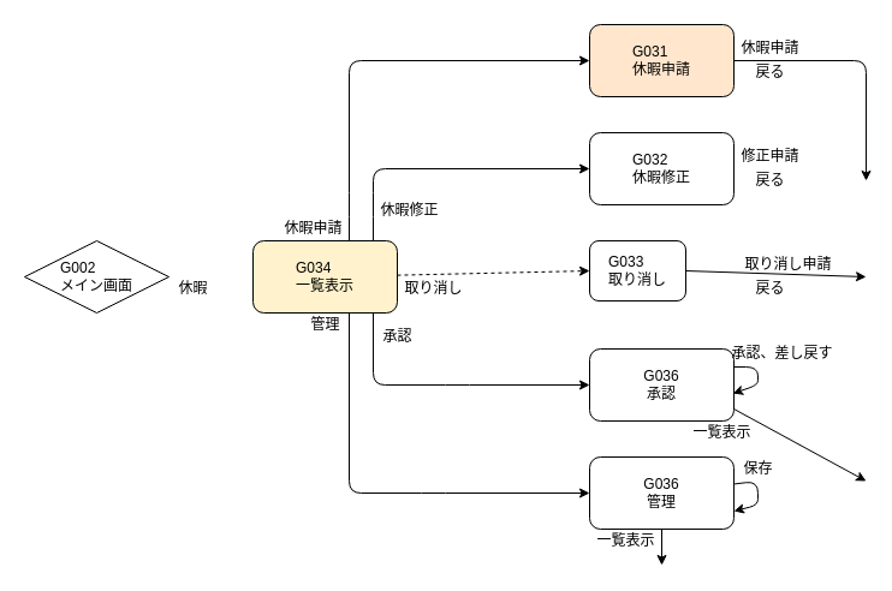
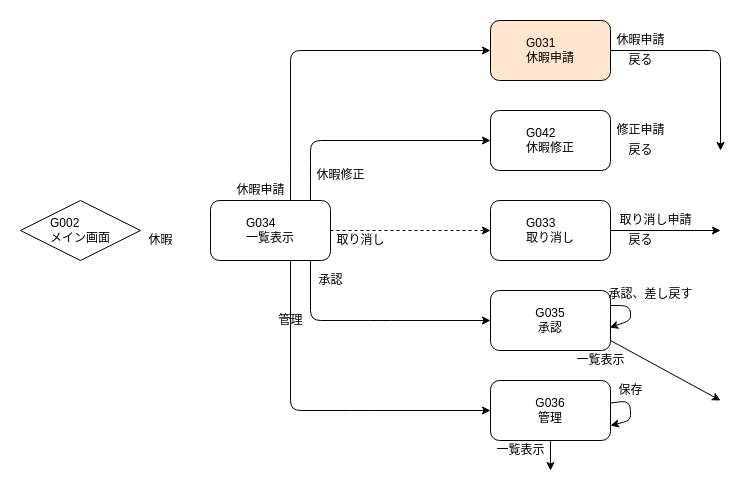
- <mxCell id="9" value="&lt;div style=&quot;text-align: left&quot;&gt;&lt;span&gt;G032&lt;/span&gt;&lt;/div&gt;休暇修正" style="rounded=1;whiteSpace=wrap;html=1;" parent="2" vertex="1"><mxGeometry x="470" y="90" width="120" height="60" as="geometry" /></mxCell>
+ <mxCell id="9" value="&lt;div style=&quot;text-align: left&quot;&gt;&lt;span&gt;G042&lt;/span&gt;&lt;/div&gt;休暇修正" style="rounded=1;whiteSpace=wrap;html=1;" parent="2" vertex="1"><mxGeometry x="470" y="90" width="120" height="60" as="geometry" /></mxCell>
- <mxCell id="6" value="&lt;div style=&quot;text-align: left&quot;&gt;&lt;span&gt;G033&lt;/span&gt;&lt;/div&gt;取り消し" style="rounded=1;whiteSpace=wrap;html=1;" parent="2" vertex="1"><mxGeometry x="470" y="180" width="80" height="50" as="geometry" /></mxCell>
+ <mxCell id="6" value="&lt;div style=&quot;text-align: left&quot;&gt;&lt;span&gt;G033&lt;/span&gt;&lt;/div&gt;取り消し" style="rounded=1;whiteSpace=wrap;html=1;" parent="2" vertex="1"><mxGeometry x="470" y="180" width="120" height="60" as="geometry" /></mxCell>
- <mxCell id="3" value="&lt;div style=&quot;text-align: left&quot;&gt;&lt;span&gt;G034&lt;/span&gt;&lt;/div&gt;一覧表示" style="rounded=1;whiteSpace=wrap;html=1;fillColor=#fff2cc;" parent="2" vertex="1"><mxGeometry x="190" y="180" width="120" height="60" as="geometry" /></mxCell>
+ <mxCell id="3" value="&lt;div style=&quot;text-align: left&quot;&gt;&lt;span&gt;G034&lt;/span&gt;&lt;/div&gt;一覧表示" style="rounded=1;whiteSpace=wrap;html=1;" parent="2" vertex="1"><mxGeometry x="190" y="180" width="120" height="60" as="geometry" /></mxCell>
- <mxCell id="20" value="管理" style="text;html=1;align=center;verticalAlign=middle;resizable=0;points=[];autosize=1;" parent="2" vertex="1"><mxGeometry x="230" y="240" width="40" height="20" as="geometry" /></mxCell>
+ <mxCell id="20" value="管理" style="text;html=1;align=center;verticalAlign=middle;resizable=0;points=[];autosize=1;" parent="2" vertex="1"><mxGeometry x="250" y="290" width="40" height="20" as="geometry" /></mxCell>
- <mxCell id="4" value="G036&lt;br&gt;承認" style="rounded=1;whiteSpace=wrap;html=1;" parent="2" vertex="1"><mxGeometry x="470" y="270" width="120" height="60" as="geometry" /></mxCell>
+ <mxCell id="4" value="G035&lt;br&gt;承認" style="rounded=1;whiteSpace=wrap;html=1;" parent="2" vertex="1"><mxGeometry x="470" y="270" width="120" height="60" as="geometry" /></mxCell>
